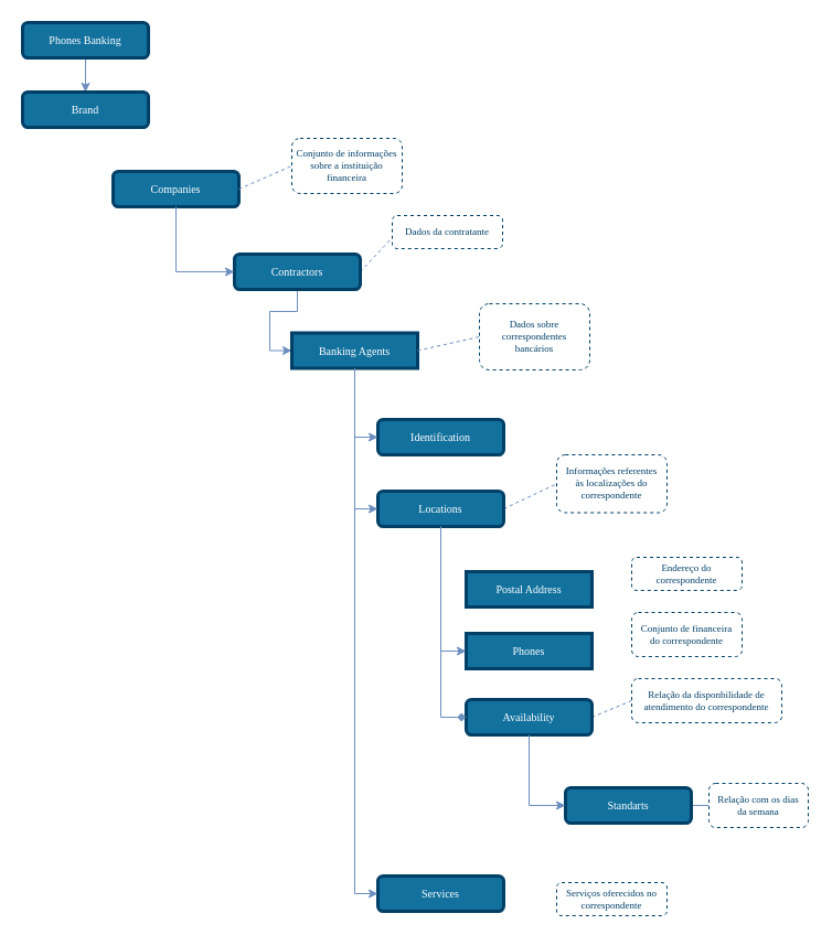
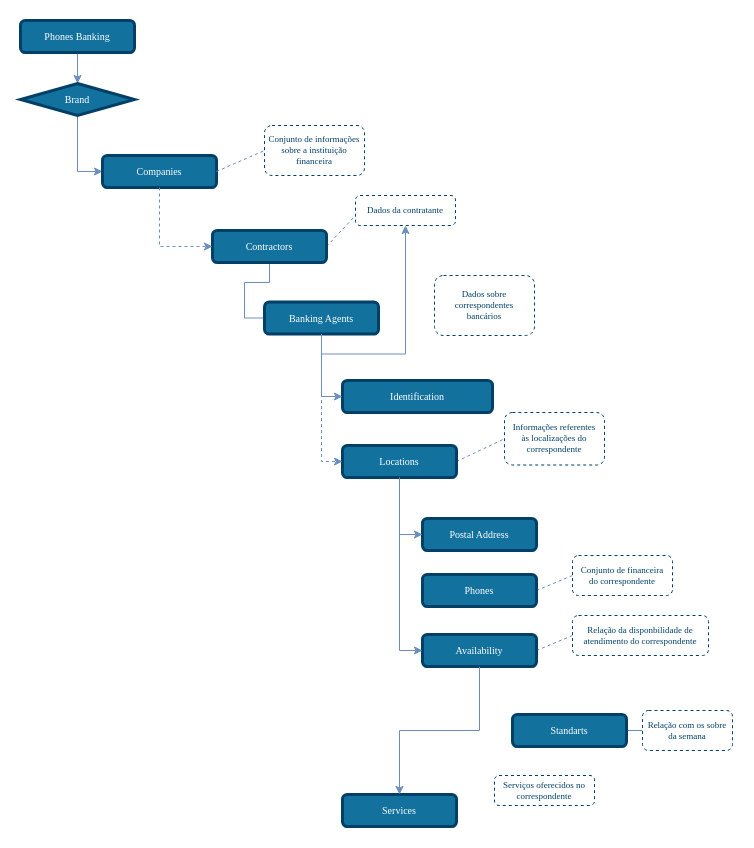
- <mxCell id="16" value="Brand" style="rounded=1;whiteSpace=wrap;html=1;comic=0;shadow=0;backgroundOutline=0;snapToPoint=0;fixDash=0;strokeWidth=3;fontFamily=Verdana;fontStyle=0;labelBackgroundColor=none;labelBorderColor=none;fontSize=10;fillColor=#13719E;strokeColor=#003F66;fontColor=#ffffff;" parent="1" vertex="1"><mxGeometry x="20" y="83" width="114" height="32" as="geometry" /></mxCell>
+ <mxCell id="16" value="Brand" style="rhombus;whiteSpace=wrap;html=1;comic=0;shadow=0;backgroundOutline=0;snapToPoint=0;fixDash=0;strokeWidth=3;fontFamily=Verdana;fontStyle=0;labelBackgroundColor=none;labelBorderColor=none;fontSize=10;fillColor=#13719E;strokeColor=#003F66;fontColor=#ffffff;" parent="1" vertex="1"><mxGeometry x="20" y="83" width="114" height="32" as="geometry" /></mxCell>
+ <mxCell id="15" style="edgeStyle=orthogonalEdgeStyle;rounded=0;orthogonalLoop=1;jettySize=auto;html=1;entryX=0;entryY=0.5;entryDx=0;entryDy=0;shadow=0;strokeColor=#6c8ebf;fillColor=#dae8fc;endFill=1;endSize=6;comic=0;" parent="1" source="16" target="19" edge="1"><mxGeometry relative="1" as="geometry" /></mxCell>
- <mxCell id="20" style="edgeStyle=orthogonalEdgeStyle;rounded=0;orthogonalLoop=1;jettySize=auto;html=1;entryX=0;entryY=0.5;entryDx=0;entryDy=0;shadow=0;strokeColor=#6c8ebf;fillColor=#dae8fc;endFill=1;endSize=6;comic=0;exitX=0.5;exitY=1;exitDx=0;exitDy=0;" parent="1" source="19" target="6" edge="1"><mxGeometry relative="1" as="geometry"><mxPoint x="102" y="304" as="sourcePoint" /><mxPoint x="137" y="360" as="targetPoint" /></mxGeometry></mxCell>
+ <mxCell id="20" style="edgeStyle=orthogonalEdgeStyle;rounded=0;orthogonalLoop=1;jettySize=auto;html=1;entryX=0;entryY=0.5;entryDx=0;entryDy=0;shadow=0;strokeColor=#6c8ebf;fillColor=#dae8fc;endFill=1;endSize=6;comic=0;exitX=0.5;exitY=1;exitDx=0;exitDy=0;dashed=1;" parent="1" source="19" target="6" edge="1"><mxGeometry relative="1" as="geometry"><mxPoint x="102" y="304" as="sourcePoint" /><mxPoint x="137" y="360" as="targetPoint" /></mxGeometry></mxCell>
- <mxCell id="14" style="edgeStyle=none;rounded=1;orthogonalLoop=1;jettySize=auto;html=1;exitX=1;exitY=0.5;exitDx=0;exitDy=0;entryX=0;entryY=0.5;entryDx=0;entryDy=0;dashed=1;endArrow=none;endFill=0;endSize=6;strokeColor=#6C8EBF;" parent="1" source="10" target="13" edge="1"><mxGeometry relative="1" as="geometry"><mxPoint x="398" y="256" as="sourcePoint" /><mxPoint x="524" y="225" as="targetPoint" /></mxGeometry></mxCell>
- <mxCell id="4" style="edgeStyle=orthogonalEdgeStyle;rounded=0;orthogonalLoop=1;jettySize=auto;html=1;exitX=0.5;exitY=1;exitDx=0;exitDy=0;entryX=0;entryY=0.5;entryDx=0;entryDy=0;strokeColor=#6C8EBF;endArrow=classic;endFill=1;" parent="1" source="6" target="10" edge="1"><mxGeometry relative="1" as="geometry" /></mxCell>
+ <mxCell id="4" style="edgeStyle=orthogonalEdgeStyle;rounded=0;orthogonalLoop=1;jettySize=auto;html=1;exitX=0.5;exitY=1;exitDx=0;exitDy=0;entryX=0;entryY=0.5;entryDx=0;entryDy=0;strokeColor=#6C8EBF;endArrow=none;endFill=1;" parent="1" source="6" target="10" edge="1"><mxGeometry relative="1" as="geometry" /></mxCell>
- <mxCell id="10" value="Banking Agents" style="whiteSpace=wrap;html=1;comic=0;shadow=0;backgroundOutline=0;snapToPoint=0;fixDash=0;strokeWidth=3;fontFamily=Verdana;fontStyle=0;labelBackgroundColor=none;labelBorderColor=none;fontSize=10;fillColor=#13719E;strokeColor=#003F66;fontColor=#ffffff;rounded=0;" parent="1" vertex="1"><mxGeometry x="264" y="301.5" width="114" height="32" as="geometry" /></mxCell>
+ <mxCell id="10" value="Banking Agents" style="rounded=1;whiteSpace=wrap;html=1;comic=0;shadow=0;backgroundOutline=0;snapToPoint=0;fixDash=0;strokeWidth=3;fontFamily=Verdana;fontStyle=0;labelBackgroundColor=none;labelBorderColor=none;fontSize=10;fillColor=#13719E;strokeColor=#003F66;fontColor=#ffffff;" parent="1" vertex="1"><mxGeometry x="264" y="301.5" width="114" height="32" as="geometry" /></mxCell>
- <mxCell id="11" value="Identification" style="rounded=1;comic=0;shadow=0;backgroundOutline=0;snapToPoint=0;fixDash=0;strokeWidth=3;fontFamily=Verdana;fontStyle=0;labelBorderColor=none;labelBackgroundColor=none;whiteSpace=wrap;html=1;fontSize=10;fillColor=#13719E;strokeColor=#003F66;fontColor=#ffffff;" parent="1" vertex="1"><mxGeometry x="342" y="380" width="114" height="32" as="geometry" /></mxCell>
+ <mxCell id="11" value="Identification" style="rounded=1;comic=0;shadow=0;backgroundOutline=0;snapToPoint=0;fixDash=0;strokeWidth=3;fontFamily=Verdana;fontStyle=0;labelBorderColor=none;labelBackgroundColor=none;whiteSpace=wrap;html=1;fontSize=10;fillColor=#13719E;strokeColor=#003F66;fontColor=#ffffff;" parent="1" vertex="1"><mxGeometry x="342" y="380" width="150" height="32" as="geometry" /></mxCell>
- <mxCell id="18" style="edgeStyle=orthogonalEdgeStyle;rounded=0;orthogonalLoop=1;jettySize=auto;html=1;exitX=0.5;exitY=1;exitDx=0;exitDy=0;entryX=0;entryY=0.5;entryDx=0;entryDy=0;strokeColor=#6C8EBF;endArrow=classic;endFill=1;" parent="1" source="10" target="8" edge="1"><mxGeometry relative="1" as="geometry"><mxPoint x="351" y="353.5" as="sourcePoint" /><mxPoint x="431" y="406.25" as="targetPoint" /></mxGeometry></mxCell>
+ <mxCell id="18" style="edgeStyle=orthogonalEdgeStyle;rounded=0;orthogonalLoop=1;jettySize=auto;html=1;exitX=0.5;exitY=1;exitDx=0;exitDy=0;entryX=0;entryY=0.5;entryDx=0;entryDy=0;strokeColor=#6C8EBF;endArrow=classic;endFill=1;dashed=1;" parent="1" source="10" target="8" edge="1"><mxGeometry relative="1" as="geometry"><mxPoint x="351" y="353.5" as="sourcePoint" /><mxPoint x="431" y="406.25" as="targetPoint" /></mxGeometry></mxCell>
- <mxCell id="27" value="&lt;span&gt;Endereço do correspondente&lt;/span&gt;" style="rounded=1;whiteSpace=wrap;html=1;shadow=0;comic=0;strokeColor=#003F66;strokeWidth=1;fillColor=#ffffff;gradientColor=#ffffff;fontFamily=Verdana;fontSize=9;fontColor=#003F66;dashed=1;spacingLeft=5;spacing=0;spacingRight=5;spacingBottom=5;spacingTop=5;align=center;verticalAlign=middle;" vertex="1" parent="1"><mxGeometry x="572" y="505" width="100" height="30" as="geometry" /></mxCell>
+ <mxCell id="28" style="edgeStyle=orthogonalEdgeStyle;rounded=0;orthogonalLoop=1;jettySize=auto;html=1;entryX=0;entryY=0.5;entryDx=0;entryDy=0;strokeColor=#6C8EBF;endArrow=classic;endFill=1;exitX=0.5;exitY=1;exitDx=0;exitDy=0;" edge="1" parent="1" source="8" target="26"><mxGeometry relative="1" as="geometry"><mxPoint x="404" y="485" as="sourcePoint" /><mxPoint x="352" y="406" as="targetPoint" /></mxGeometry></mxCell>
- <mxCell id="26" value="Postal Address" style="comic=0;shadow=0;backgroundOutline=0;snapToPoint=0;fixDash=0;strokeWidth=3;fontFamily=Verdana;fontStyle=0;labelBorderColor=none;labelBackgroundColor=none;whiteSpace=wrap;html=1;fontSize=10;fillColor=#13719E;strokeColor=#003F66;fontColor=#ffffff;rounded=0;" vertex="1" parent="1"><mxGeometry x="422" y="518" width="114" height="32" as="geometry" /></mxCell>
+ <mxCell id="26" value="Postal Address" style="rounded=1;comic=0;shadow=0;backgroundOutline=0;snapToPoint=0;fixDash=0;strokeWidth=3;fontFamily=Verdana;fontStyle=0;labelBorderColor=none;labelBackgroundColor=none;whiteSpace=wrap;html=1;fontSize=10;fillColor=#13719E;strokeColor=#003F66;fontColor=#ffffff;" vertex="1" parent="1"><mxGeometry x="422" y="518" width="114" height="32" as="geometry" /></mxCell>
+ <mxCell id="29" style="rounded=1;orthogonalLoop=1;jettySize=auto;html=1;exitX=1;exitY=0.5;exitDx=0;exitDy=0;entryX=0;entryY=0.5;entryDx=0;entryDy=0;endArrow=none;endFill=0;endSize=6;strokeColor=#6C8EBF;dashed=1;" edge="1" parent="1" source="30" target="31"><mxGeometry relative="1" as="geometry" /></mxCell>
- <mxCell id="32" style="edgeStyle=orthogonalEdgeStyle;rounded=0;orthogonalLoop=1;jettySize=auto;html=1;entryX=0;entryY=0.5;entryDx=0;entryDy=0;strokeColor=#6C8EBF;endArrow=classic;endFill=1;exitX=0.5;exitY=1;exitDx=0;exitDy=0;" edge="1" parent="1" source="8" target="30"><mxGeometry relative="1" as="geometry"><mxPoint x="364" y="525" as="sourcePoint" /><mxPoint x="444" y="554" as="targetPoint" /></mxGeometry></mxCell>
- <mxCell id="30" value="Phones" style="comic=0;shadow=0;backgroundOutline=0;snapToPoint=0;fixDash=0;strokeWidth=3;fontFamily=Verdana;fontStyle=0;labelBorderColor=none;labelBackgroundColor=none;whiteSpace=wrap;html=1;fontSize=10;fillColor=#13719E;strokeColor=#003F66;fontColor=#ffffff;rounded=0;" vertex="1" parent="1"><mxGeometry x="422" y="574" width="114" height="32" as="geometry" /></mxCell>
+ <mxCell id="30" value="Phones" style="rounded=1;comic=0;shadow=0;backgroundOutline=0;snapToPoint=0;fixDash=0;strokeWidth=3;fontFamily=Verdana;fontStyle=0;labelBorderColor=none;labelBackgroundColor=none;whiteSpace=wrap;html=1;fontSize=10;fillColor=#13719E;strokeColor=#003F66;fontColor=#ffffff;" vertex="1" parent="1"><mxGeometry x="422" y="574" width="114" height="32" as="geometry" /></mxCell>
- <mxCell id="25" style="edgeStyle=orthogonalEdgeStyle;rounded=0;orthogonalLoop=1;jettySize=auto;html=1;entryX=0;entryY=0.5;entryDx=0;entryDy=0;strokeColor=#6C8EBF;endArrow=classic;endFill=1;exitX=0.5;exitY=1;exitDx=0;exitDy=0;" edge="1" parent="1" target="23" source="10"><mxGeometry relative="1" as="geometry"><mxPoint x="204" y="415" as="sourcePoint" /><mxPoint x="414" y="547.75" as="targetPoint" /></mxGeometry></mxCell>
+ <mxCell id="25" style="edgeStyle=orthogonalEdgeStyle;rounded=0;orthogonalLoop=1;jettySize=auto;html=1;strokeColor=#6C8EBF;endArrow=classic;endFill=1;exitX=0.5;exitY=1;exitDx=0;exitDy=0;" edge="1" parent="1" target="9" source="10"><mxGeometry relative="1" as="geometry"><mxPoint x="204" y="415" as="sourcePoint" /><mxPoint x="414" y="547.75" as="targetPoint" /></mxGeometry></mxCell>
- <mxCell id="36" style="edgeStyle=orthogonalEdgeStyle;rounded=0;orthogonalLoop=1;jettySize=auto;html=1;entryX=0;entryY=0.5;entryDx=0;entryDy=0;strokeColor=#6C8EBF;endArrow=diamond;endFill=1;" edge="1" parent="1" source="8" target="34"><mxGeometry relative="1" as="geometry"><mxPoint x="409" y="479" as="sourcePoint" /><mxPoint x="444" y="610" as="targetPoint" /></mxGeometry></mxCell>
+ <mxCell id="36" style="edgeStyle=orthogonalEdgeStyle;rounded=0;orthogonalLoop=1;jettySize=auto;html=1;entryX=0;entryY=0.5;entryDx=0;entryDy=0;strokeColor=#6C8EBF;endArrow=classic;endFill=1;" edge="1" parent="1" source="8" target="34"><mxGeometry relative="1" as="geometry"><mxPoint x="409" y="479" as="sourcePoint" /><mxPoint x="444" y="610" as="targetPoint" /></mxGeometry></mxCell>
- <mxCell id="40" style="edgeStyle=orthogonalEdgeStyle;rounded=0;orthogonalLoop=1;jettySize=auto;html=1;entryX=0;entryY=0.5;entryDx=0;entryDy=0;strokeColor=#6C8EBF;endArrow=classic;endFill=1;exitX=0.5;exitY=1;exitDx=0;exitDy=0;" edge="1" parent="1" target="38" source="34"><mxGeometry relative="1" as="geometry"><mxPoint x="472" y="685" as="sourcePoint" /><mxPoint x="425" y="622" as="targetPoint" /></mxGeometry></mxCell>
+ <mxCell id="40" style="edgeStyle=orthogonalEdgeStyle;rounded=0;orthogonalLoop=1;jettySize=auto;html=1;strokeColor=#6C8EBF;endArrow=classic;endFill=1;exitX=0.5;exitY=1;exitDx=0;exitDy=0;" edge="1" parent="1" target="23" source="34"><mxGeometry relative="1" as="geometry"><mxPoint x="472" y="685" as="sourcePoint" /><mxPoint x="425" y="622" as="targetPoint" /></mxGeometry></mxCell>
- <mxCell id="39" value="Relação com os dias da semana" style="rounded=1;whiteSpace=wrap;html=1;shadow=0;comic=0;strokeColor=#003F66;strokeWidth=1;fillColor=#ffffff;gradientColor=#ffffff;fontFamily=Verdana;fontSize=9;fontColor=#003F66;dashed=1;spacingLeft=5;spacing=0;spacingRight=5;spacingBottom=5;spacingTop=5;align=center;verticalAlign=middle;" vertex="1" parent="1"><mxGeometry x="642" y="710" width="90" height="40" as="geometry" /></mxCell>
+ <mxCell id="39" value="Relação com os sobre da semana" style="rounded=1;whiteSpace=wrap;html=1;shadow=0;comic=0;strokeColor=#003F66;strokeWidth=1;fillColor=#ffffff;gradientColor=#ffffff;fontFamily=Verdana;fontSize=9;fontColor=#003F66;dashed=1;spacingLeft=5;spacing=0;spacingRight=5;spacingBottom=5;spacingTop=5;align=center;verticalAlign=middle;" vertex="1" parent="1"><mxGeometry x="642" y="710" width="90" height="40" as="geometry" /></mxCell>
- <mxCell id="24" value="Serviços oferecidos no correspondente" style="rounded=1;whiteSpace=wrap;html=1;shadow=0;comic=0;strokeColor=#003F66;strokeWidth=1;fillColor=#ffffff;gradientColor=#ffffff;fontFamily=Verdana;fontSize=9;fontColor=#003F66;dashed=1;spacingLeft=5;spacing=0;spacingRight=5;spacingBottom=5;spacingTop=5;align=center;verticalAlign=middle;" vertex="1" parent="1"><mxGeometry x="504" y="800" width="100" height="30" as="geometry" /></mxCell>
+ <mxCell id="24" value="Serviços oferecidos no correspondente" style="rounded=1;whiteSpace=wrap;html=1;shadow=0;comic=0;strokeColor=#003F66;strokeWidth=1;fillColor=#ffffff;gradientColor=#ffffff;fontFamily=Verdana;fontSize=9;fontColor=#003F66;dashed=1;spacingLeft=5;spacing=0;spacingRight=5;spacingBottom=5;spacingTop=5;align=center;verticalAlign=middle;" vertex="1" parent="1"><mxGeometry x="494" y="775" width="100" height="30" as="geometry" /></mxCell>
